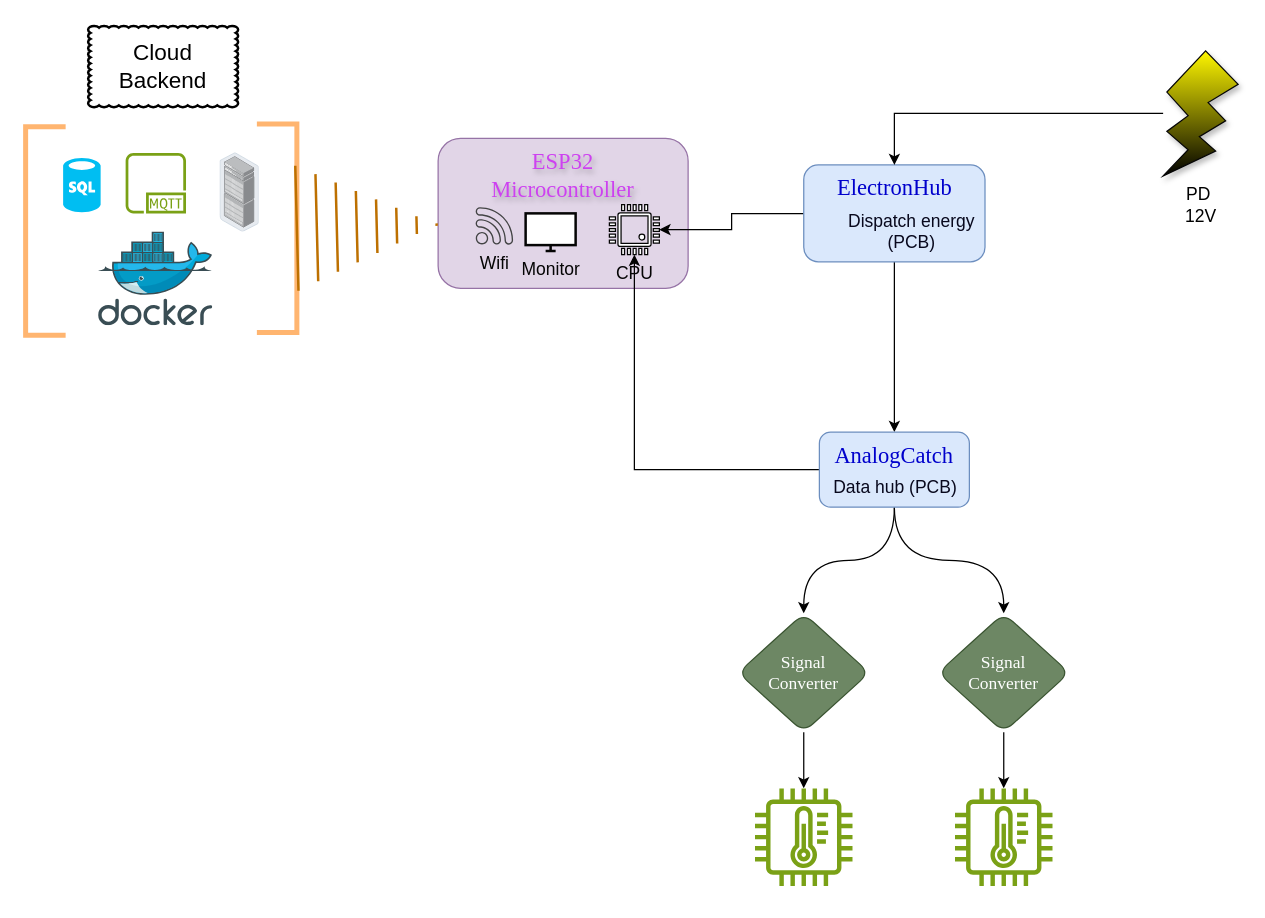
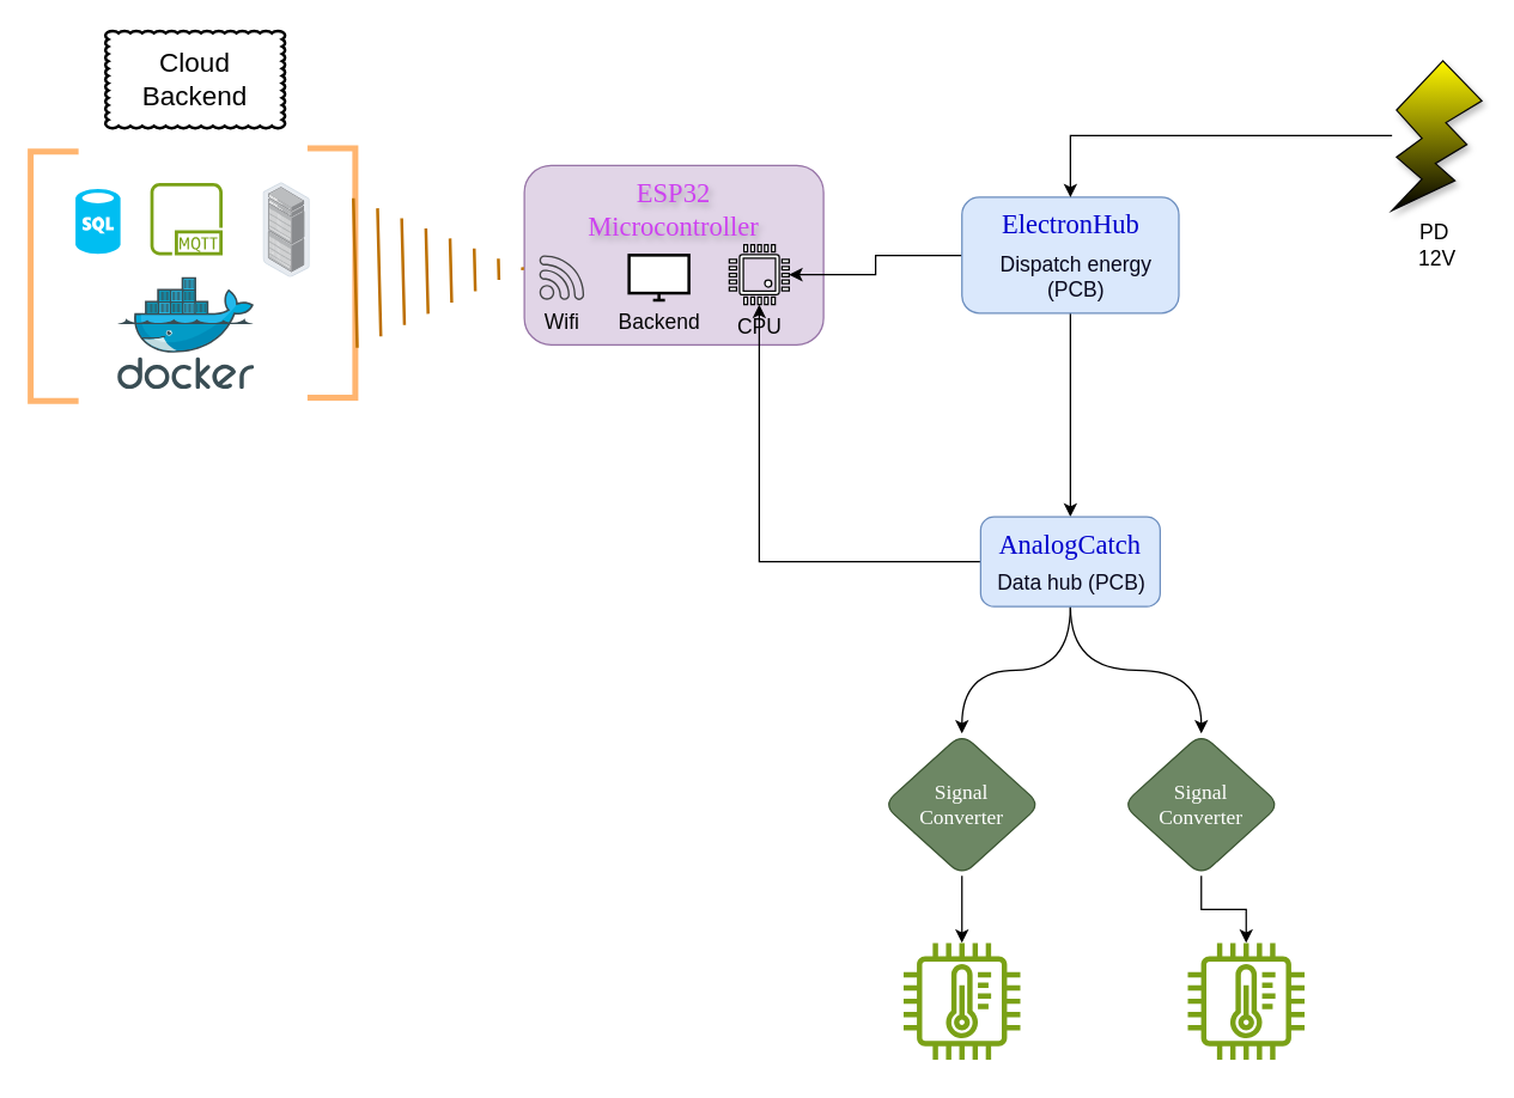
- <mxCell id="18" value="Wifi" style="sketch=0;pointerEvents=1;shadow=0;dashed=0;html=1;strokeColor=none;fillColor=#434445;aspect=fixed;labelPosition=center;verticalLabelPosition=bottom;verticalAlign=top;align=center;outlineConnect=0;shape=mxgraph.vvd.wi_fi;fontColor=#050505;fontSize=14;" parent="1" vertex="1"><mxGeometry x="380" y="165" width="30" height="30" as="geometry" /></mxCell>
+ <mxCell id="18" value="Wifi" style="sketch=0;pointerEvents=1;shadow=0;dashed=0;html=1;strokeColor=none;fillColor=#434445;aspect=fixed;labelPosition=center;verticalLabelPosition=bottom;verticalAlign=top;align=center;outlineConnect=0;shape=mxgraph.vvd.wi_fi;fontColor=#050505;fontSize=14;" parent="1" vertex="1"><mxGeometry x="360" y="170" width="30" height="30" as="geometry" /></mxCell>
- <mxCell id="25" value="Dispatch energy (PCB)" style="text;html=1;align=center;verticalAlign=middle;whiteSpace=wrap;rounded=0;fontColor=#08081D;fontSize=14;" parent="1" vertex="1"><mxGeometry x="674" y="169.13" width="110" height="30" as="geometry" /></mxCell>
+ <mxCell id="25" value="Dispatch energy (PCB)" style="text;html=1;align=center;verticalAlign=middle;whiteSpace=wrap;rounded=0;fontColor=#08081D;fontSize=14;" parent="1" vertex="1"><mxGeometry x="664" y="169.13" width="110" height="30" as="geometry" /></mxCell>
- <mxCell id="19" value="Monitor" style="html=1;verticalLabelPosition=bottom;align=center;labelBackgroundColor=none;verticalAlign=top;strokeWidth=2;shadow=0;dashed=0;shape=mxgraph.ios7.icons.monitor;strokeColor=#050505;fontColor=#050505;fontSize=14;" parent="1" vertex="1"><mxGeometry x="420" y="170" width="40" height="30" as="geometry" /></mxCell>
+ <mxCell id="19" value="Backend" style="html=1;verticalLabelPosition=bottom;align=center;labelBackgroundColor=none;verticalAlign=top;strokeWidth=2;shadow=0;dashed=0;shape=mxgraph.ios7.icons.monitor;strokeColor=#050505;fontColor=#050505;fontSize=14;" parent="1" vertex="1"><mxGeometry x="420" y="170" width="40" height="30" as="geometry" /></mxCell>
- <mxCell id="15" value="Other Probe?" style="sketch=0;outlineConnect=0;fontColor=#FFFFFF;gradientColor=none;fillColor=#7AA116;strokeColor=none;dashed=0;verticalLabelPosition=bottom;verticalAlign=top;align=center;html=1;fontSize=14;fontStyle=0;aspect=fixed;pointerEvents=1;shape=mxgraph.aws4.iot_thing_temperature_sensor;labelBackgroundColor=default;" parent="1" vertex="1"><mxGeometry x="763.5" y="630" width="78" height="78" as="geometry" /></mxCell>
+ <mxCell id="15" value="Other Probe?" style="sketch=0;outlineConnect=0;fontColor=#FFFFFF;gradientColor=none;fillColor=#7AA116;strokeColor=none;dashed=0;verticalLabelPosition=bottom;verticalAlign=top;align=center;html=1;fontSize=14;fontStyle=0;aspect=fixed;pointerEvents=1;shape=mxgraph.aws4.iot_thing_temperature_sensor;labelBackgroundColor=default;" parent="1" vertex="1"><mxGeometry x="793.5" y="630" width="78" height="78" as="geometry" /></mxCell>
